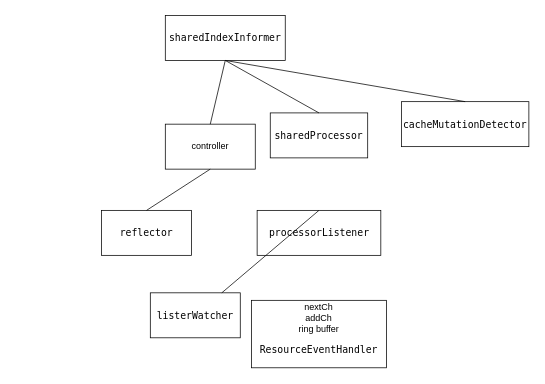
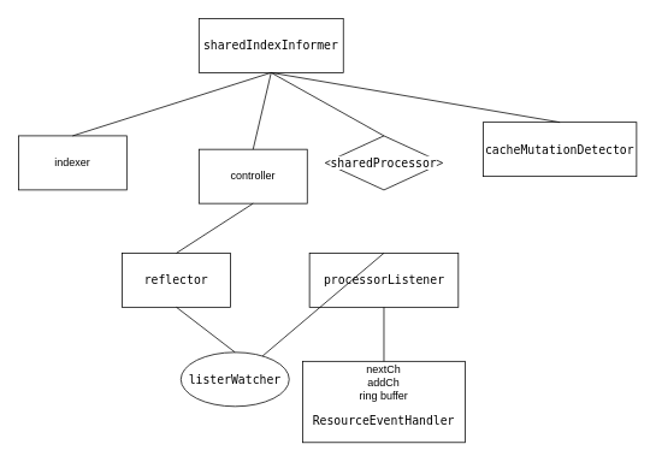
+ <mxCell id="7" value="" style="endArrow=none;html=1;rounded=0;entryX=0.5;entryY=1;entryDx=0;entryDy=0;exitX=0.5;exitY=0;exitDx=0;exitDy=0;" edge="1" parent="1" source="4" target="2"><mxGeometry width="50" height="50" relative="1" as="geometry"><mxPoint x="300" y="290" as="sourcePoint" /><mxPoint x="350" y="240" as="targetPoint" /></mxGeometry></mxCell>
+ <mxCell id="4" value="indexer" style="rounded=0;whiteSpace=wrap;html=1;" vertex="1" parent="1"><mxGeometry x="20" y="150" width="120" height="60" as="geometry" /></mxCell>
- <mxCell id="5" value="&lt;pre style=&quot;background-color: rgb(255 , 255 , 255) ; font-family: &amp;#34;jetbrains mono&amp;#34; , monospace ; font-size: 9.8pt&quot;&gt;sharedProcessor&lt;/pre&gt;" style="rounded=0;whiteSpace=wrap;html=1;" vertex="1" parent="1"><mxGeometry x="360" y="150" width="130" height="60" as="geometry" /></mxCell>
+ <mxCell id="5" value="&lt;pre style=&quot;background-color: rgb(255 , 255 , 255) ; font-family: &amp;#34;jetbrains mono&amp;#34; , monospace ; font-size: 9.8pt&quot;&gt;sharedProcessor&lt;/pre&gt;" style="rhombus;whiteSpace=wrap;html=1;" vertex="1" parent="1"><mxGeometry x="360" y="150" width="130" height="60" as="geometry" /></mxCell>
+ <mxCell id="14" value="" style="endArrow=none;html=1;rounded=0;entryX=0.5;entryY=1;entryDx=0;entryDy=0;exitX=0.5;exitY=0;exitDx=0;exitDy=0;" edge="1" parent="1" source="13" target="11"><mxGeometry width="50" height="50" relative="1" as="geometry"><mxPoint x="300" y="280" as="sourcePoint" /><mxPoint x="350" y="230" as="targetPoint" /></mxGeometry></mxCell>
+ <mxCell id="18" value="" style="endArrow=none;html=1;rounded=0;entryX=0.5;entryY=1;entryDx=0;entryDy=0;exitX=0.5;exitY=0;exitDx=0;exitDy=0;" edge="1" parent="1" source="17" target="15"><mxGeometry width="50" height="50" relative="1" as="geometry"><mxPoint x="300" y="400" as="sourcePoint" /><mxPoint x="350" y="350" as="targetPoint" /></mxGeometry></mxCell>
- <mxCell id="13" value="&lt;pre style=&quot;background-color: rgb(255 , 255 , 255) ; font-family: &amp;#34;jetbrains mono&amp;#34; , monospace ; font-size: 9.8pt&quot;&gt;listerWatcher&lt;/pre&gt;" style="rounded=0;whiteSpace=wrap;html=1;" vertex="1" parent="1"><mxGeometry x="200" y="390" width="120" height="60" as="geometry" /></mxCell>
+ <mxCell id="13" value="&lt;pre style=&quot;background-color: rgb(255 , 255 , 255) ; font-family: &amp;#34;jetbrains mono&amp;#34; , monospace ; font-size: 9.8pt&quot;&gt;listerWatcher&lt;/pre&gt;" style="ellipse;whiteSpace=wrap;html=1;" vertex="1" parent="1"><mxGeometry x="200" y="390" width="120" height="60" as="geometry" /></mxCell>
